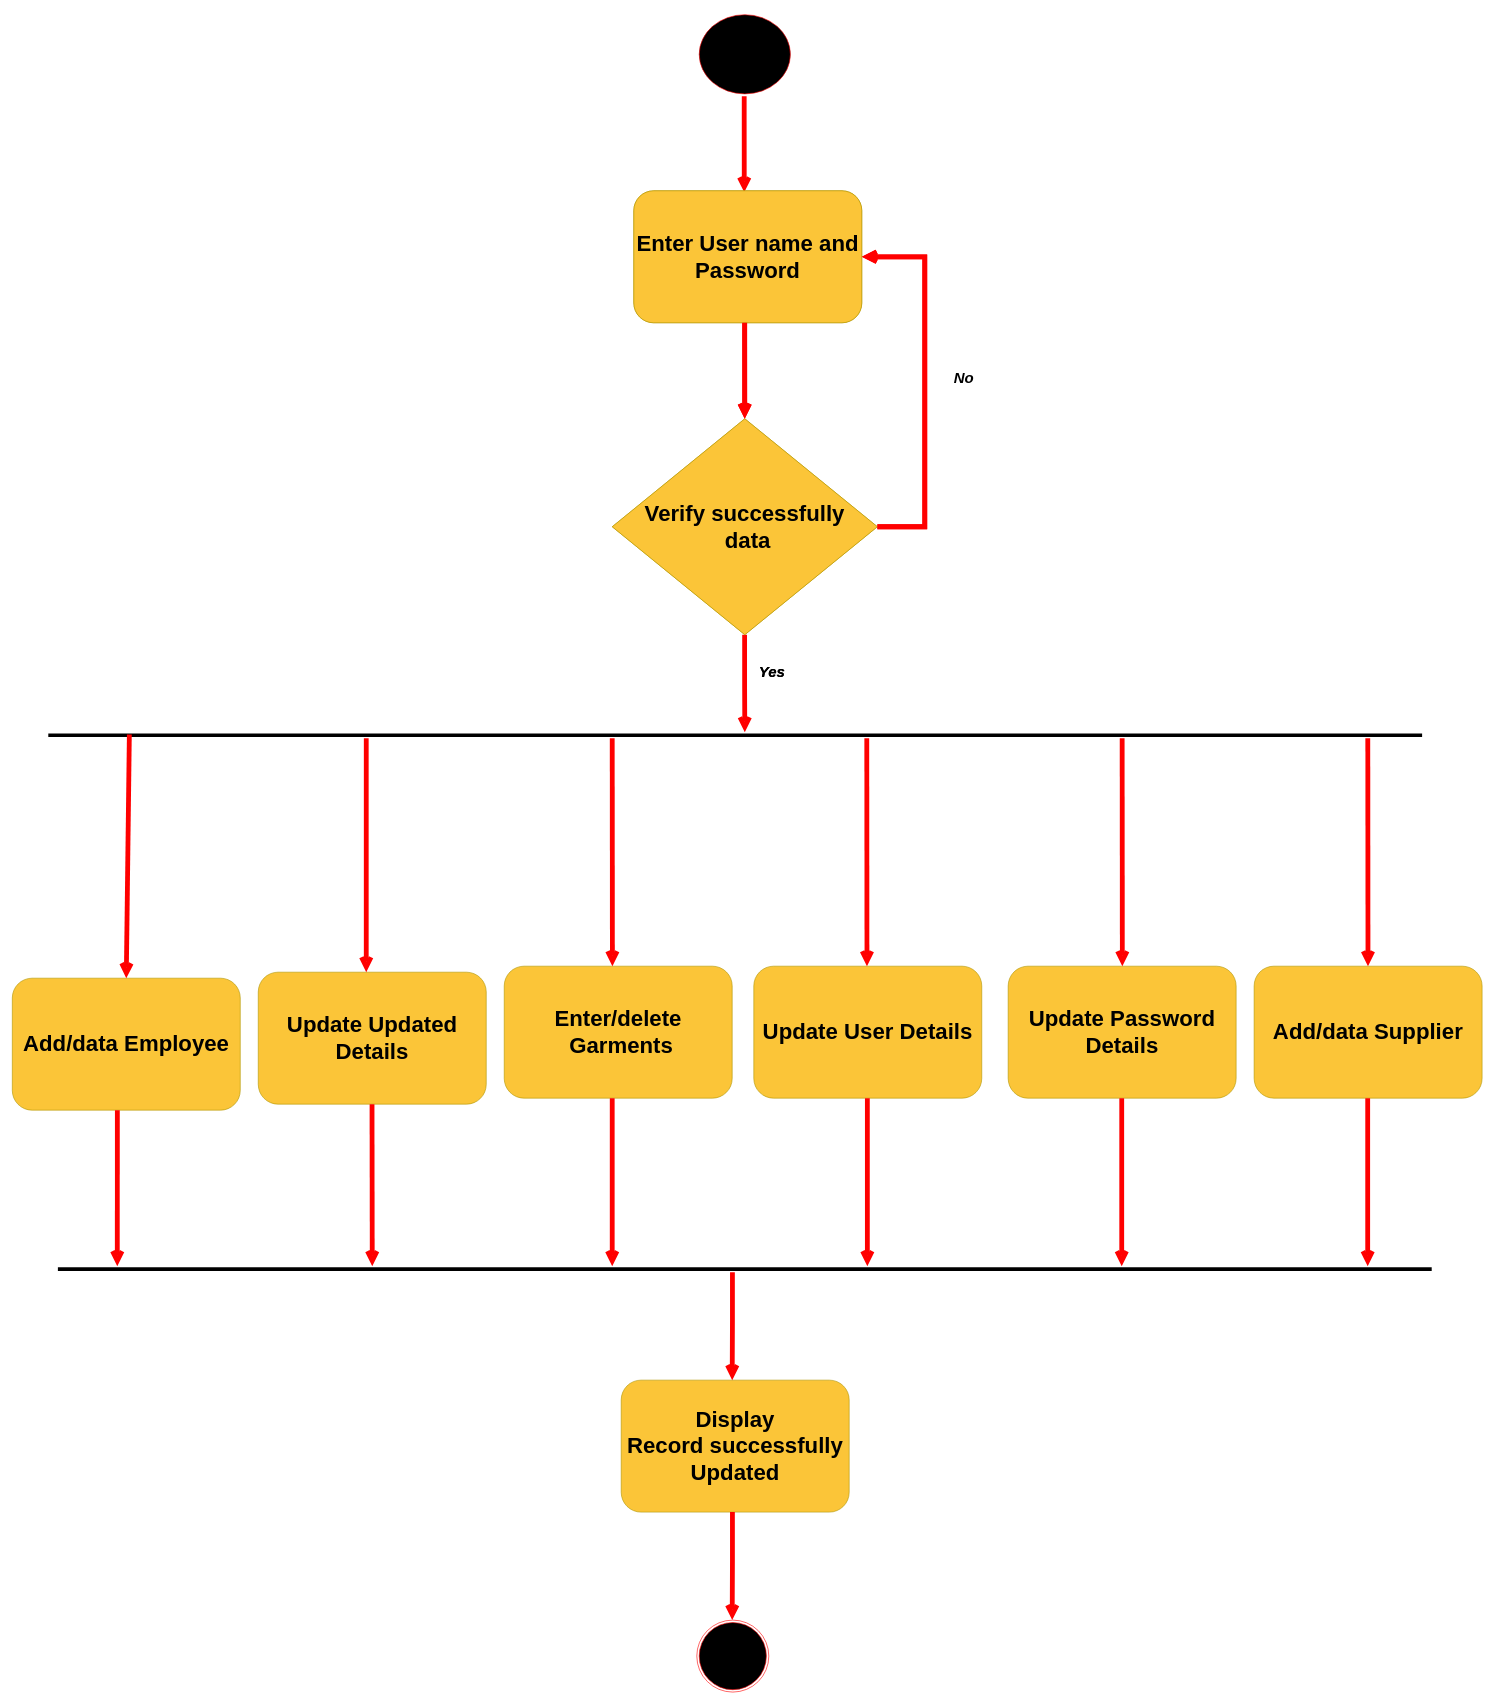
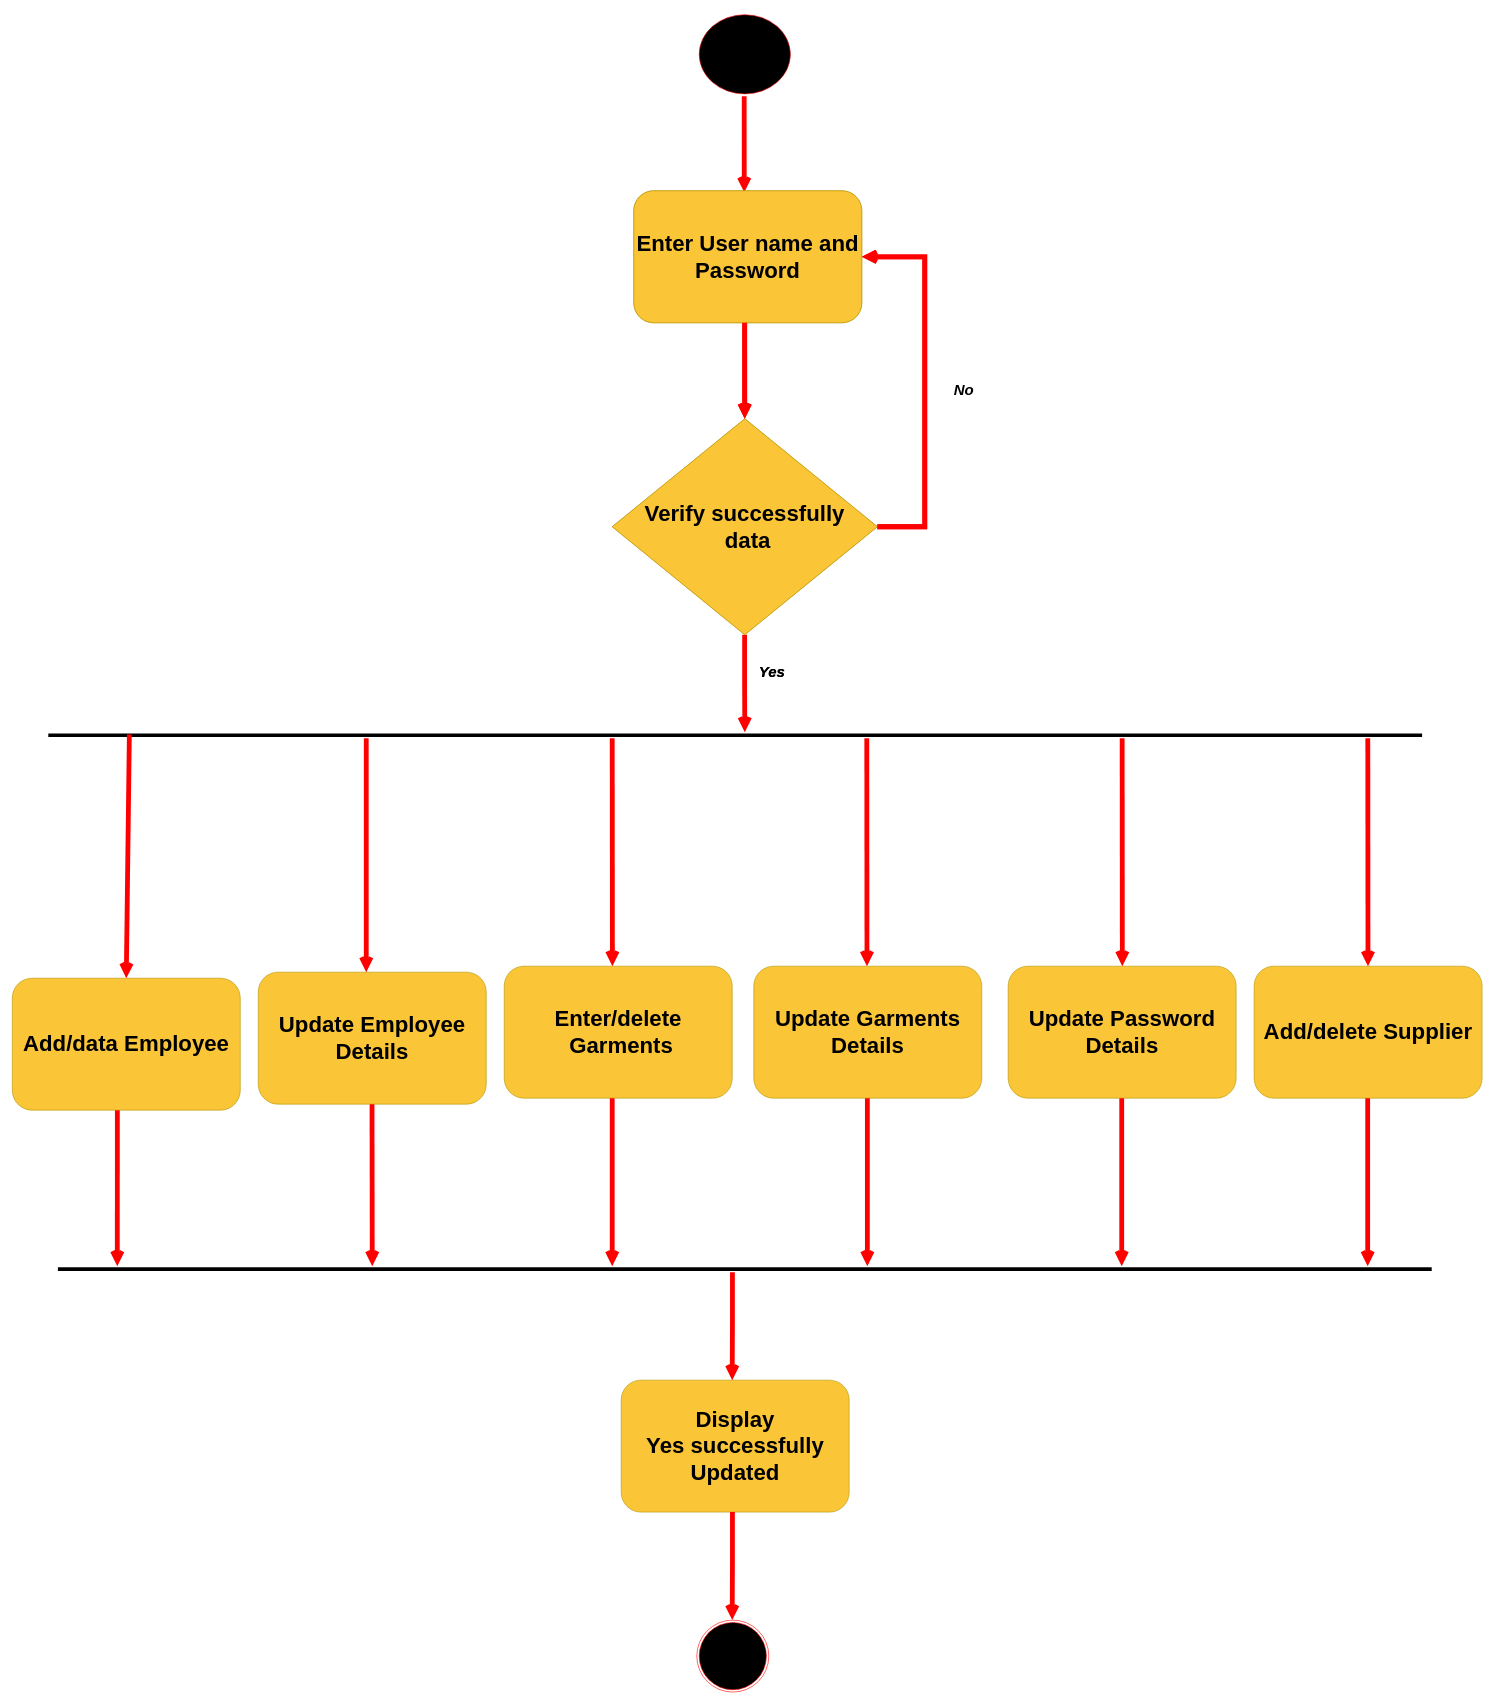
- <mxCell id="10" value="&lt;span style=&quot;font-size: 25px;&quot;&gt;&lt;b&gt;&lt;i&gt;No&lt;/i&gt;&lt;/b&gt;&lt;/span&gt;" style="text;html=1;align=center;verticalAlign=middle;resizable=0;points=[];autosize=1;strokeColor=none;fillColor=none;" parent="1" vertex="1"><mxGeometry x="1576" y="607.5" width="60" height="40" as="geometry" /></mxCell>
+ <mxCell id="10" value="&lt;span style=&quot;font-size: 25px;&quot;&gt;&lt;b&gt;&lt;i&gt;No&lt;/i&gt;&lt;/b&gt;&lt;/span&gt;" style="text;html=1;align=center;verticalAlign=middle;resizable=0;points=[];autosize=1;strokeColor=none;fillColor=none;" parent="1" vertex="1"><mxGeometry x="1576" y="627.5" width="60" height="40" as="geometry" /></mxCell>
- <mxCell id="25" value="&lt;b&gt;Update User Details&lt;/b&gt;" style="rounded=1;whiteSpace=wrap;html=1;strokeColor=#B09500;fontSize=37;fillColor=#FBC538;fontColor=#000000;" parent="1" vertex="1"><mxGeometry x="1256" y="1610" width="380" height="220" as="geometry" /></mxCell>
+ <mxCell id="25" value="&lt;b&gt;Update Garments Details&lt;/b&gt;" style="rounded=1;whiteSpace=wrap;html=1;strokeColor=#B09500;fontSize=37;fillColor=#FBC538;fontColor=#000000;" parent="1" vertex="1"><mxGeometry x="1256" y="1610" width="380" height="220" as="geometry" /></mxCell>
- <mxCell id="19" value="&lt;b&gt;Add/data Supplier&lt;/b&gt;" style="rounded=1;whiteSpace=wrap;html=1;strokeColor=#B09500;fontSize=37;fillColor=#FBC538;fontColor=#000000;" parent="1" vertex="1"><mxGeometry x="2090" y="1610" width="380" height="220" as="geometry" /></mxCell>
+ <mxCell id="19" value="&lt;b&gt;Add/delete Supplier&lt;/b&gt;" style="rounded=1;whiteSpace=wrap;html=1;strokeColor=#B09500;fontSize=37;fillColor=#FBC538;fontColor=#000000;" parent="1" vertex="1"><mxGeometry x="2090" y="1610" width="380" height="220" as="geometry" /></mxCell>
- <mxCell id="24" value="&lt;b&gt;Update Updated Details&lt;/b&gt;" style="rounded=1;whiteSpace=wrap;html=1;strokeColor=#B09500;fontSize=37;fillColor=#FBC538;fontColor=#000000;" parent="1" vertex="1"><mxGeometry x="430" y="1620" width="380" height="220" as="geometry" /></mxCell>
+ <mxCell id="24" value="&lt;b&gt;Update Employee Details&lt;/b&gt;" style="rounded=1;whiteSpace=wrap;html=1;strokeColor=#B09500;fontSize=37;fillColor=#FBC538;fontColor=#000000;" parent="1" vertex="1"><mxGeometry x="430" y="1620" width="380" height="220" as="geometry" /></mxCell>
- <mxCell id="21" value="&lt;b&gt;Display Record&amp;nbsp;successfully Updated&lt;/b&gt;" style="rounded=1;whiteSpace=wrap;html=1;strokeColor=#B09500;fontSize=37;fillColor=#FBC538;fontColor=#000000;" parent="1" vertex="1"><mxGeometry x="1035" y="2300" width="380" height="220" as="geometry" /></mxCell>
+ <mxCell id="21" value="&lt;b&gt;Display Yes&amp;nbsp;successfully Updated&lt;/b&gt;" style="rounded=1;whiteSpace=wrap;html=1;strokeColor=#B09500;fontSize=37;fillColor=#FBC538;fontColor=#000000;" parent="1" vertex="1"><mxGeometry x="1035" y="2300" width="380" height="220" as="geometry" /></mxCell>
